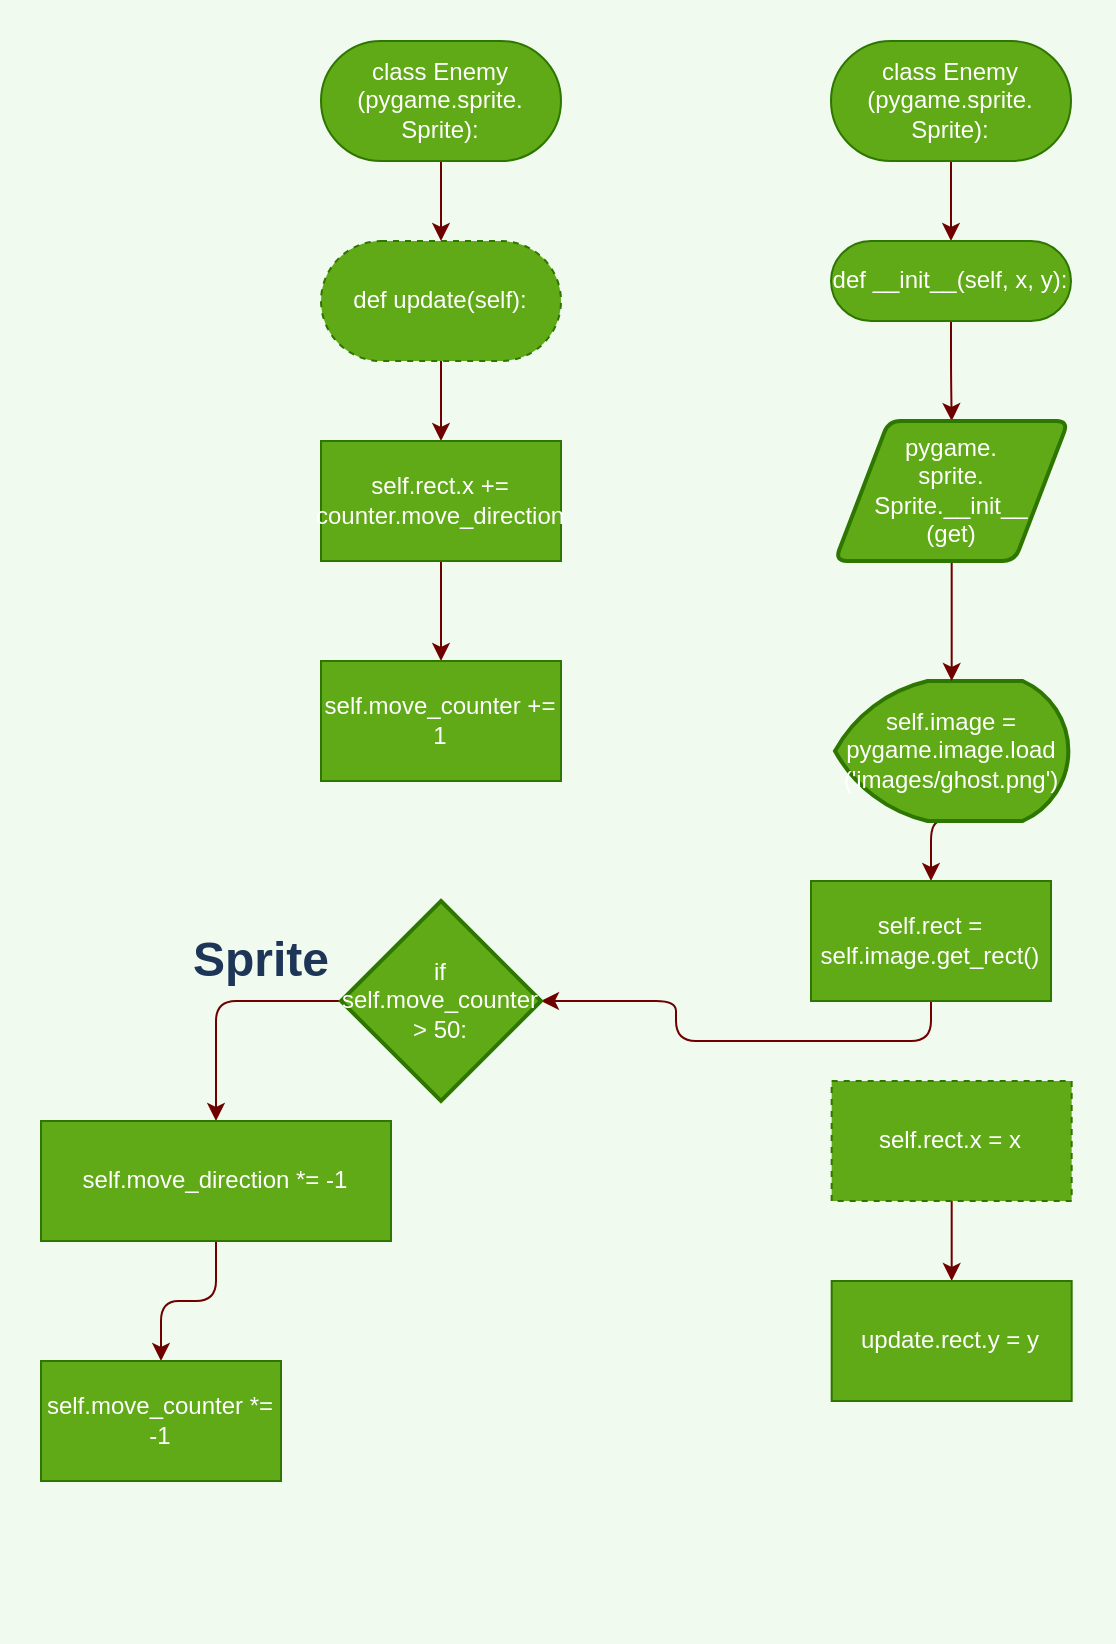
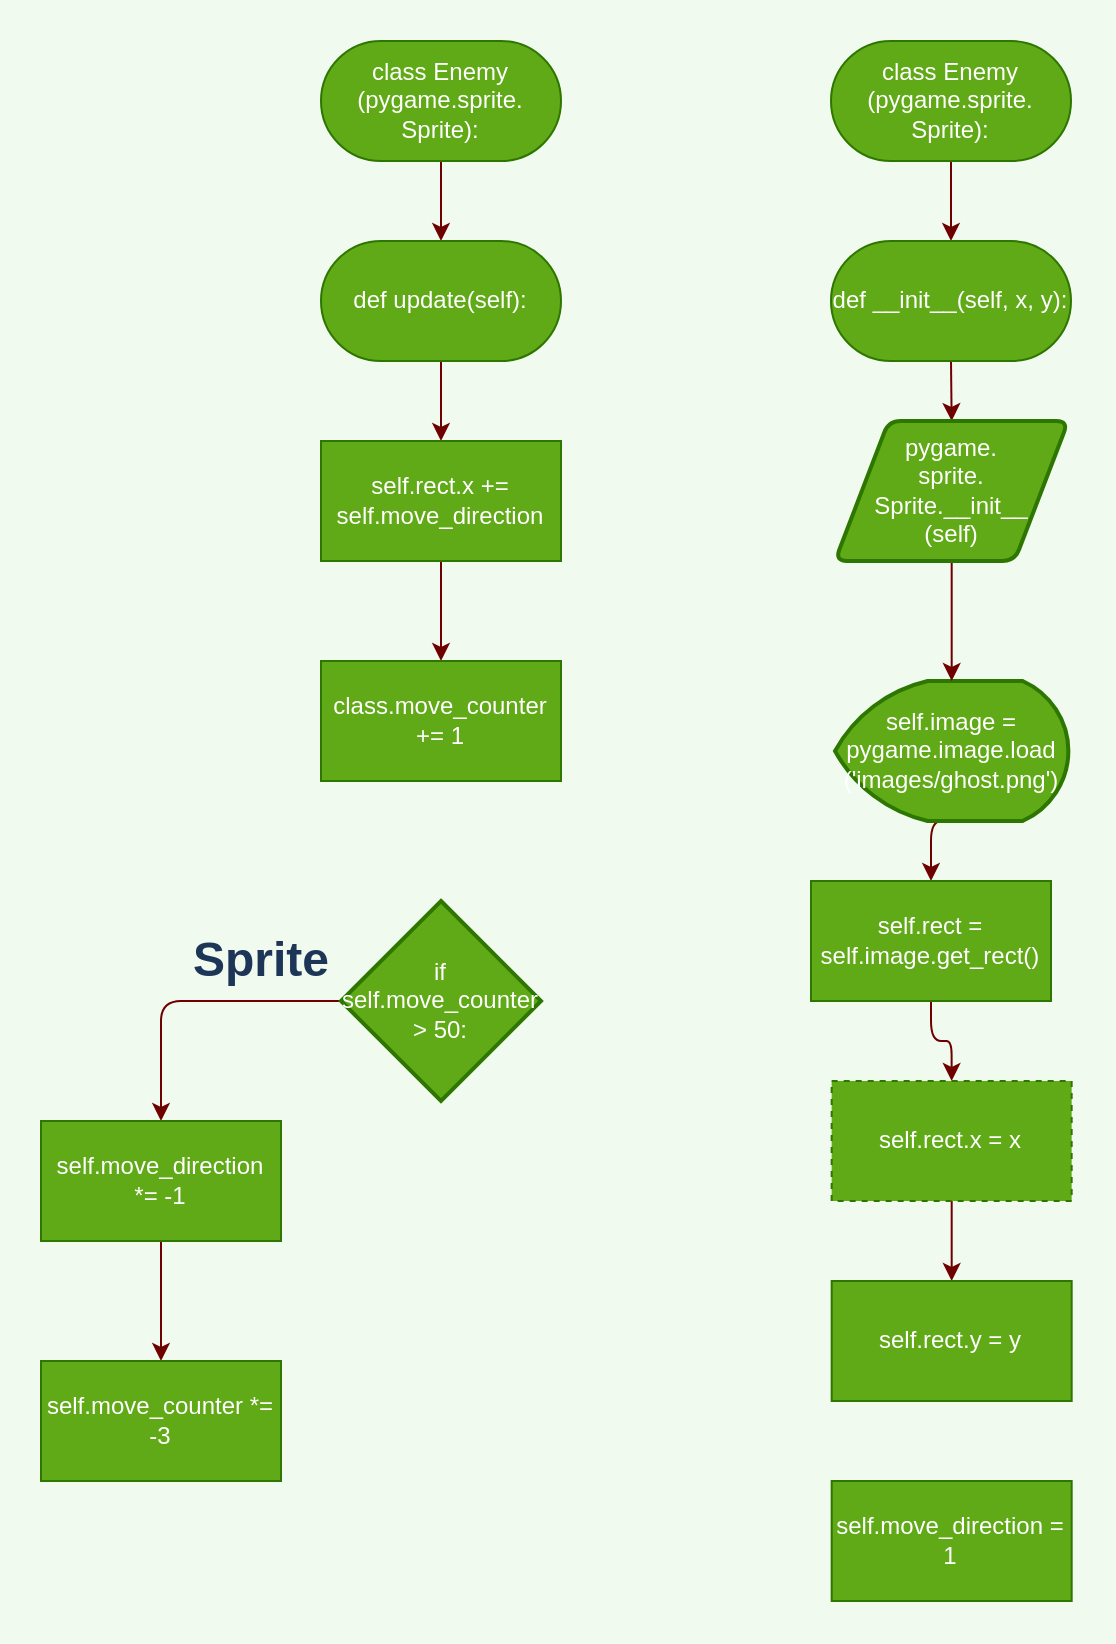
- <mxCell id="5" value="def __init__(self, x, y):" style="rounded=1;whiteSpace=wrap;html=1;sketch=0;fontColor=#ffffff;strokeColor=#2D7600;fillColor=#60a917;arcSize=50;" vertex="1" parent="1"><mxGeometry x="415" y="120" width="120" height="40" as="geometry" /></mxCell>
+ <mxCell id="5" value="def __init__(self, x, y):" style="rounded=1;whiteSpace=wrap;html=1;sketch=0;fontColor=#ffffff;strokeColor=#2D7600;fillColor=#60a917;arcSize=50;" vertex="1" parent="1"><mxGeometry x="415" y="120" width="120" height="60" as="geometry" /></mxCell>
- <mxCell id="16" value="def update(self):" style="rounded=1;whiteSpace=wrap;html=1;sketch=0;fontColor=#ffffff;strokeColor=#2D7600;fillColor=#60a917;arcSize=50;dashed=1;" vertex="1" parent="1"><mxGeometry x="160" y="120" width="120" height="60" as="geometry" /></mxCell>
+ <mxCell id="16" value="def update(self):" style="rounded=1;whiteSpace=wrap;html=1;sketch=0;fontColor=#ffffff;strokeColor=#2D7600;fillColor=#60a917;arcSize=50;" vertex="1" parent="1"><mxGeometry x="160" y="120" width="120" height="60" as="geometry" /></mxCell>
- <mxCell id="28" value="pygame.&lt;br&gt;sprite.&lt;br&gt;Sprite.__init__&lt;br&gt;(get)" style="shape=parallelogram;html=1;strokeWidth=2;perimeter=parallelogramPerimeter;whiteSpace=wrap;rounded=1;arcSize=12;size=0.23;sketch=0;fontColor=#ffffff;fillColor=#60a917;strokeColor=#2D7600;" vertex="1" parent="1"><mxGeometry x="417" y="210" width="116.66" height="70" as="geometry" /></mxCell>
+ <mxCell id="28" value="pygame.&lt;br&gt;sprite.&lt;br&gt;Sprite.__init__&lt;br&gt;(self)" style="shape=parallelogram;html=1;strokeWidth=2;perimeter=parallelogramPerimeter;whiteSpace=wrap;rounded=1;arcSize=12;size=0.23;sketch=0;fontColor=#ffffff;fillColor=#60a917;strokeColor=#2D7600;" vertex="1" parent="1"><mxGeometry x="417" y="210" width="116.66" height="70" as="geometry" /></mxCell>
- <mxCell id="18" value="self.rect.x += counter.move_direction" style="rounded=0;whiteSpace=wrap;html=1;sketch=0;fontColor=#ffffff;strokeColor=#2D7600;fillColor=#60a917;" vertex="1" parent="1"><mxGeometry x="160" y="220" width="120" height="60" as="geometry" /></mxCell>
+ <mxCell id="18" value="self.rect.x += self.move_direction" style="rounded=0;whiteSpace=wrap;html=1;sketch=0;fontColor=#ffffff;strokeColor=#2D7600;fillColor=#60a917;" vertex="1" parent="1"><mxGeometry x="160" y="220" width="120" height="60" as="geometry" /></mxCell>
- <mxCell id="19" value="self.move_counter += 1" style="rounded=0;whiteSpace=wrap;html=1;sketch=0;fontColor=#ffffff;strokeColor=#2D7600;fillColor=#60a917;" vertex="1" parent="1"><mxGeometry x="160" y="330" width="120" height="60" as="geometry" /></mxCell>
+ <mxCell id="19" value="class.move_counter += 1" style="rounded=0;whiteSpace=wrap;html=1;sketch=0;fontColor=#ffffff;strokeColor=#2D7600;fillColor=#60a917;" vertex="1" parent="1"><mxGeometry x="160" y="330" width="120" height="60" as="geometry" /></mxCell>
- <mxCell id="7" style="edgeStyle=orthogonalEdgeStyle;curved=0;rounded=1;sketch=0;orthogonalLoop=1;jettySize=auto;html=1;exitX=0.5;exitY=1;exitDx=0;exitDy=0;fontColor=#1D3557;strokeColor=#6F0000;fillColor=#a20025;" edge="1" parent="1" source="8" target="21"><mxGeometry relative="1" as="geometry" /></mxCell>
+ <mxCell id="7" style="edgeStyle=orthogonalEdgeStyle;curved=0;rounded=1;sketch=0;orthogonalLoop=1;jettySize=auto;html=1;exitX=0.5;exitY=1;exitDx=0;exitDy=0;entryX=0.5;entryY=0;entryDx=0;entryDy=0;fontColor=#1D3557;strokeColor=#6F0000;fillColor=#a20025;" edge="1" parent="1" source="8" target="10"><mxGeometry relative="1" as="geometry" /></mxCell>
- <mxCell id="23" value="self.move_direction *= -1" style="rounded=0;whiteSpace=wrap;html=1;sketch=0;fontColor=#ffffff;strokeColor=#2D7600;fillColor=#60a917;" vertex="1" parent="1"><mxGeometry x="20" y="560" width="175" height="60" as="geometry" /></mxCell>
+ <mxCell id="23" value="self.move_direction *= -1" style="rounded=0;whiteSpace=wrap;html=1;sketch=0;fontColor=#ffffff;strokeColor=#2D7600;fillColor=#60a917;" vertex="1" parent="1"><mxGeometry x="20" y="560" width="120" height="60" as="geometry" /></mxCell>
- <mxCell id="11" value="update.rect.y = y" style="rounded=0;whiteSpace=wrap;html=1;sketch=0;fontColor=#ffffff;strokeColor=#2D7600;fillColor=#60a917;" vertex="1" parent="1"><mxGeometry x="415.34" y="640" width="120" height="60" as="geometry" /></mxCell>
+ <mxCell id="11" value="self.rect.y = y" style="rounded=0;whiteSpace=wrap;html=1;sketch=0;fontColor=#ffffff;strokeColor=#2D7600;fillColor=#60a917;" vertex="1" parent="1"><mxGeometry x="415.34" y="640" width="120" height="60" as="geometry" /></mxCell>
- <mxCell id="24" value="self.move_counter *= -1" style="rounded=0;whiteSpace=wrap;html=1;sketch=0;fontColor=#ffffff;strokeColor=#2D7600;fillColor=#60a917;" vertex="1" parent="1"><mxGeometry x="20" y="680" width="120" height="60" as="geometry" /></mxCell>
+ <mxCell id="24" value="self.move_counter *= -3" style="rounded=0;whiteSpace=wrap;html=1;sketch=0;fontColor=#ffffff;strokeColor=#2D7600;fillColor=#60a917;" vertex="1" parent="1"><mxGeometry x="20" y="680" width="120" height="60" as="geometry" /></mxCell>
+ <mxCell id="12" value="self.move_direction = 1" style="rounded=0;whiteSpace=wrap;html=1;sketch=0;fontColor=#ffffff;strokeColor=#2D7600;fillColor=#60a917;" vertex="1" parent="1"><mxGeometry x="415.34" y="740" width="120" height="60" as="geometry" /></mxCell>
